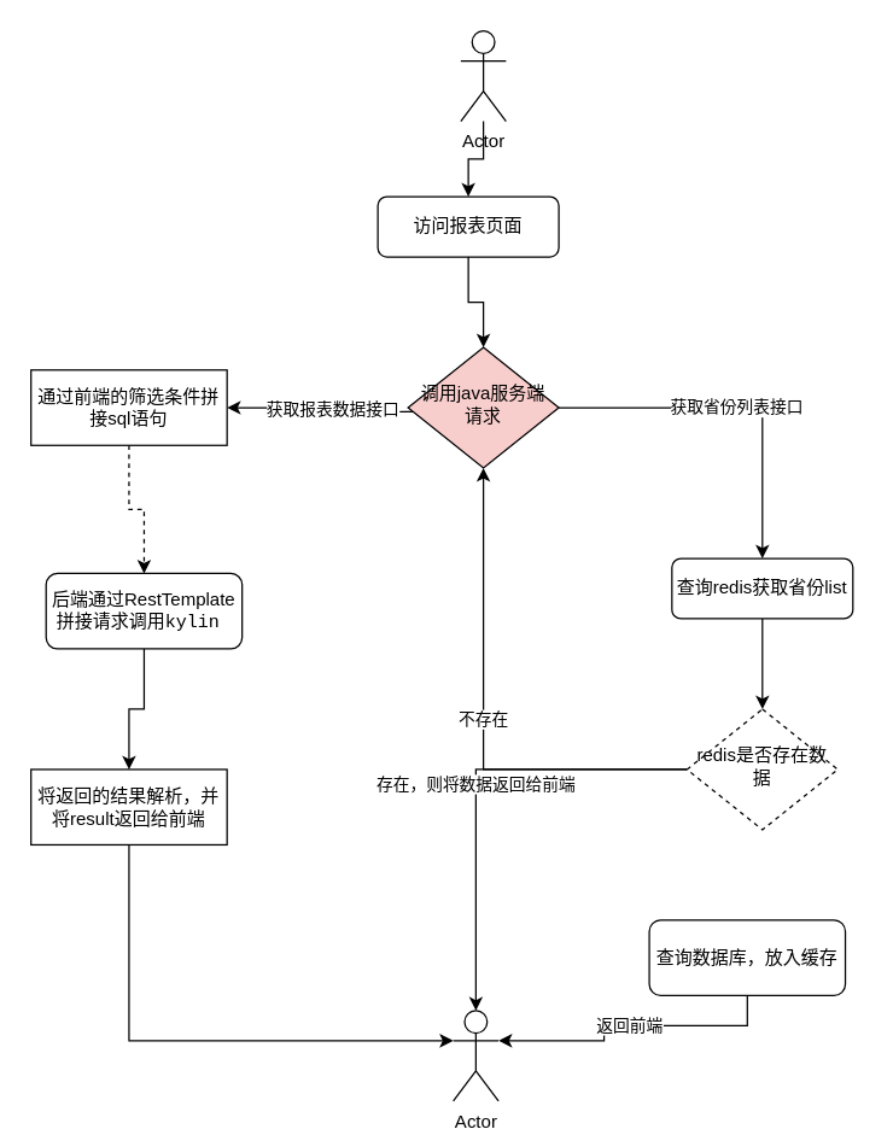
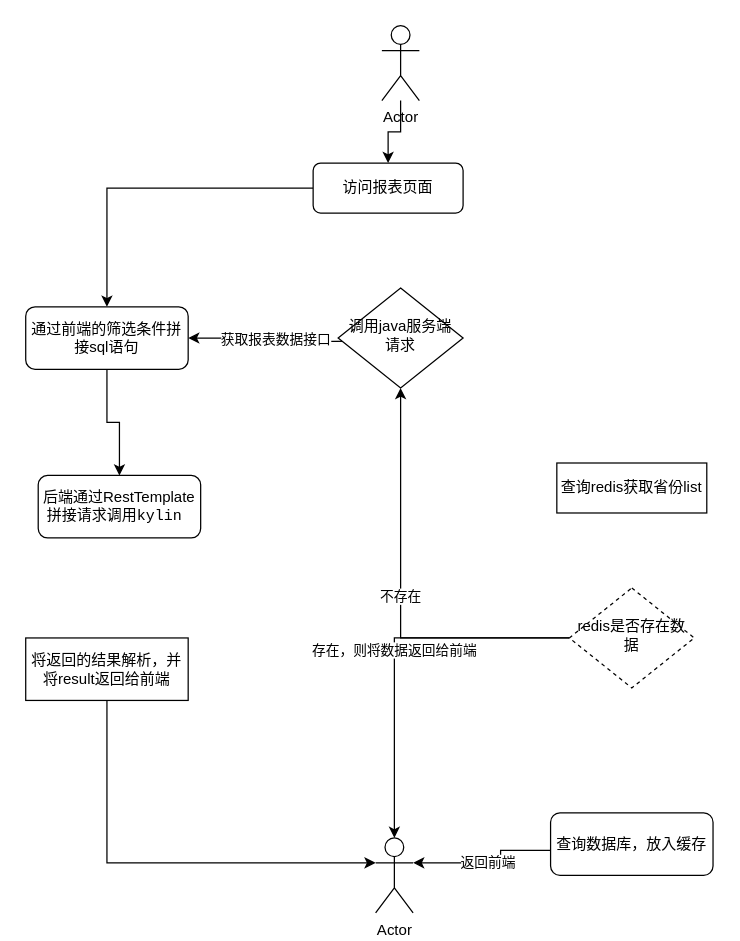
- <mxCell id="2" style="edgeStyle=orthogonalEdgeStyle;rounded=0;orthogonalLoop=1;jettySize=auto;html=1;" edge="1" parent="1" source="3" target="6"><mxGeometry relative="1" as="geometry" /></mxCell>
+ <mxCell id="2" style="edgeStyle=orthogonalEdgeStyle;rounded=0;orthogonalLoop=1;jettySize=auto;html=1;" edge="1" parent="1" source="3" target="12"><mxGeometry relative="1" as="geometry" /></mxCell>
- <mxCell id="12" value="通过前端的筛选条件拼接sql语句" style="whiteSpace=wrap;html=1;rounded=0;" vertex="1" parent="1"><mxGeometry x="20" y="245" width="130" height="50" as="geometry" /></mxCell>
+ <mxCell id="12" value="通过前端的筛选条件拼接sql语句" style="rounded=1;whiteSpace=wrap;html=1;" vertex="1" parent="1"><mxGeometry x="20" y="245" width="130" height="50" as="geometry" /></mxCell>
- <mxCell id="6" value="调用java服务端请求" style="rhombus;whiteSpace=wrap;html=1;shadow=0;fontFamily=Helvetica;fontSize=12;align=center;strokeWidth=1;spacing=6;spacingTop=-4;fillColor=#f8cecc;" parent="1" vertex="1"><mxGeometry x="270" y="230" width="100" height="80" as="geometry" /></mxCell>
+ <mxCell id="6" value="调用java服务端请求" style="rhombus;whiteSpace=wrap;html=1;shadow=0;fontFamily=Helvetica;fontSize=12;align=center;strokeWidth=1;spacing=6;spacingTop=-4;" parent="1" vertex="1"><mxGeometry x="270" y="230" width="100" height="80" as="geometry" /></mxCell>
- <mxCell id="5" value="获取省份列表接口" style="edgeStyle=orthogonalEdgeStyle;rounded=0;orthogonalLoop=1;jettySize=auto;html=1;" edge="1" parent="1" source="6" target="8"><mxGeometry relative="1" as="geometry" /></mxCell>
- <mxCell id="11" style="edgeStyle=orthogonalEdgeStyle;rounded=0;orthogonalLoop=1;jettySize=auto;html=1;dashed=1;" edge="1" parent="1" source="12" target="19"><mxGeometry relative="1" as="geometry" /></mxCell>
+ <mxCell id="11" style="edgeStyle=orthogonalEdgeStyle;rounded=0;orthogonalLoop=1;jettySize=auto;html=1;" edge="1" parent="1" source="12" target="19"><mxGeometry relative="1" as="geometry" /></mxCell>
- <mxCell id="8" value="查询redis获取省份list" style="rounded=1;whiteSpace=wrap;html=1;fontSize=12;glass=0;strokeWidth=1;shadow=0;" parent="1" vertex="1"><mxGeometry x="445" y="370" width="120" height="40" as="geometry" /></mxCell>
+ <mxCell id="8" value="查询redis获取省份list" style="whiteSpace=wrap;html=1;fontSize=12;glass=0;strokeWidth=1;shadow=0;rounded=0;" parent="1" vertex="1"><mxGeometry x="445" y="370" width="120" height="40" as="geometry" /></mxCell>
- <mxCell id="7" style="edgeStyle=orthogonalEdgeStyle;rounded=0;orthogonalLoop=1;jettySize=auto;html=1;" edge="1" parent="1" source="8" target="15"><mxGeometry relative="1" as="geometry" /></mxCell>
- <mxCell id="18" style="edgeStyle=orthogonalEdgeStyle;rounded=0;orthogonalLoop=1;jettySize=auto;html=1;" edge="1" parent="1" source="19" target="17"><mxGeometry relative="1" as="geometry" /></mxCell>
- <mxCell id="21" value="查询数据库，放入缓存" style="rounded=1;whiteSpace=wrap;html=1;" vertex="1" parent="1"><mxGeometry x="430" y="610" width="130" height="50" as="geometry" /></mxCell>
+ <mxCell id="21" value="查询数据库，放入缓存" style="rounded=1;whiteSpace=wrap;html=1;" vertex="1" parent="1"><mxGeometry x="440" y="650" width="130" height="50" as="geometry" /></mxCell>
